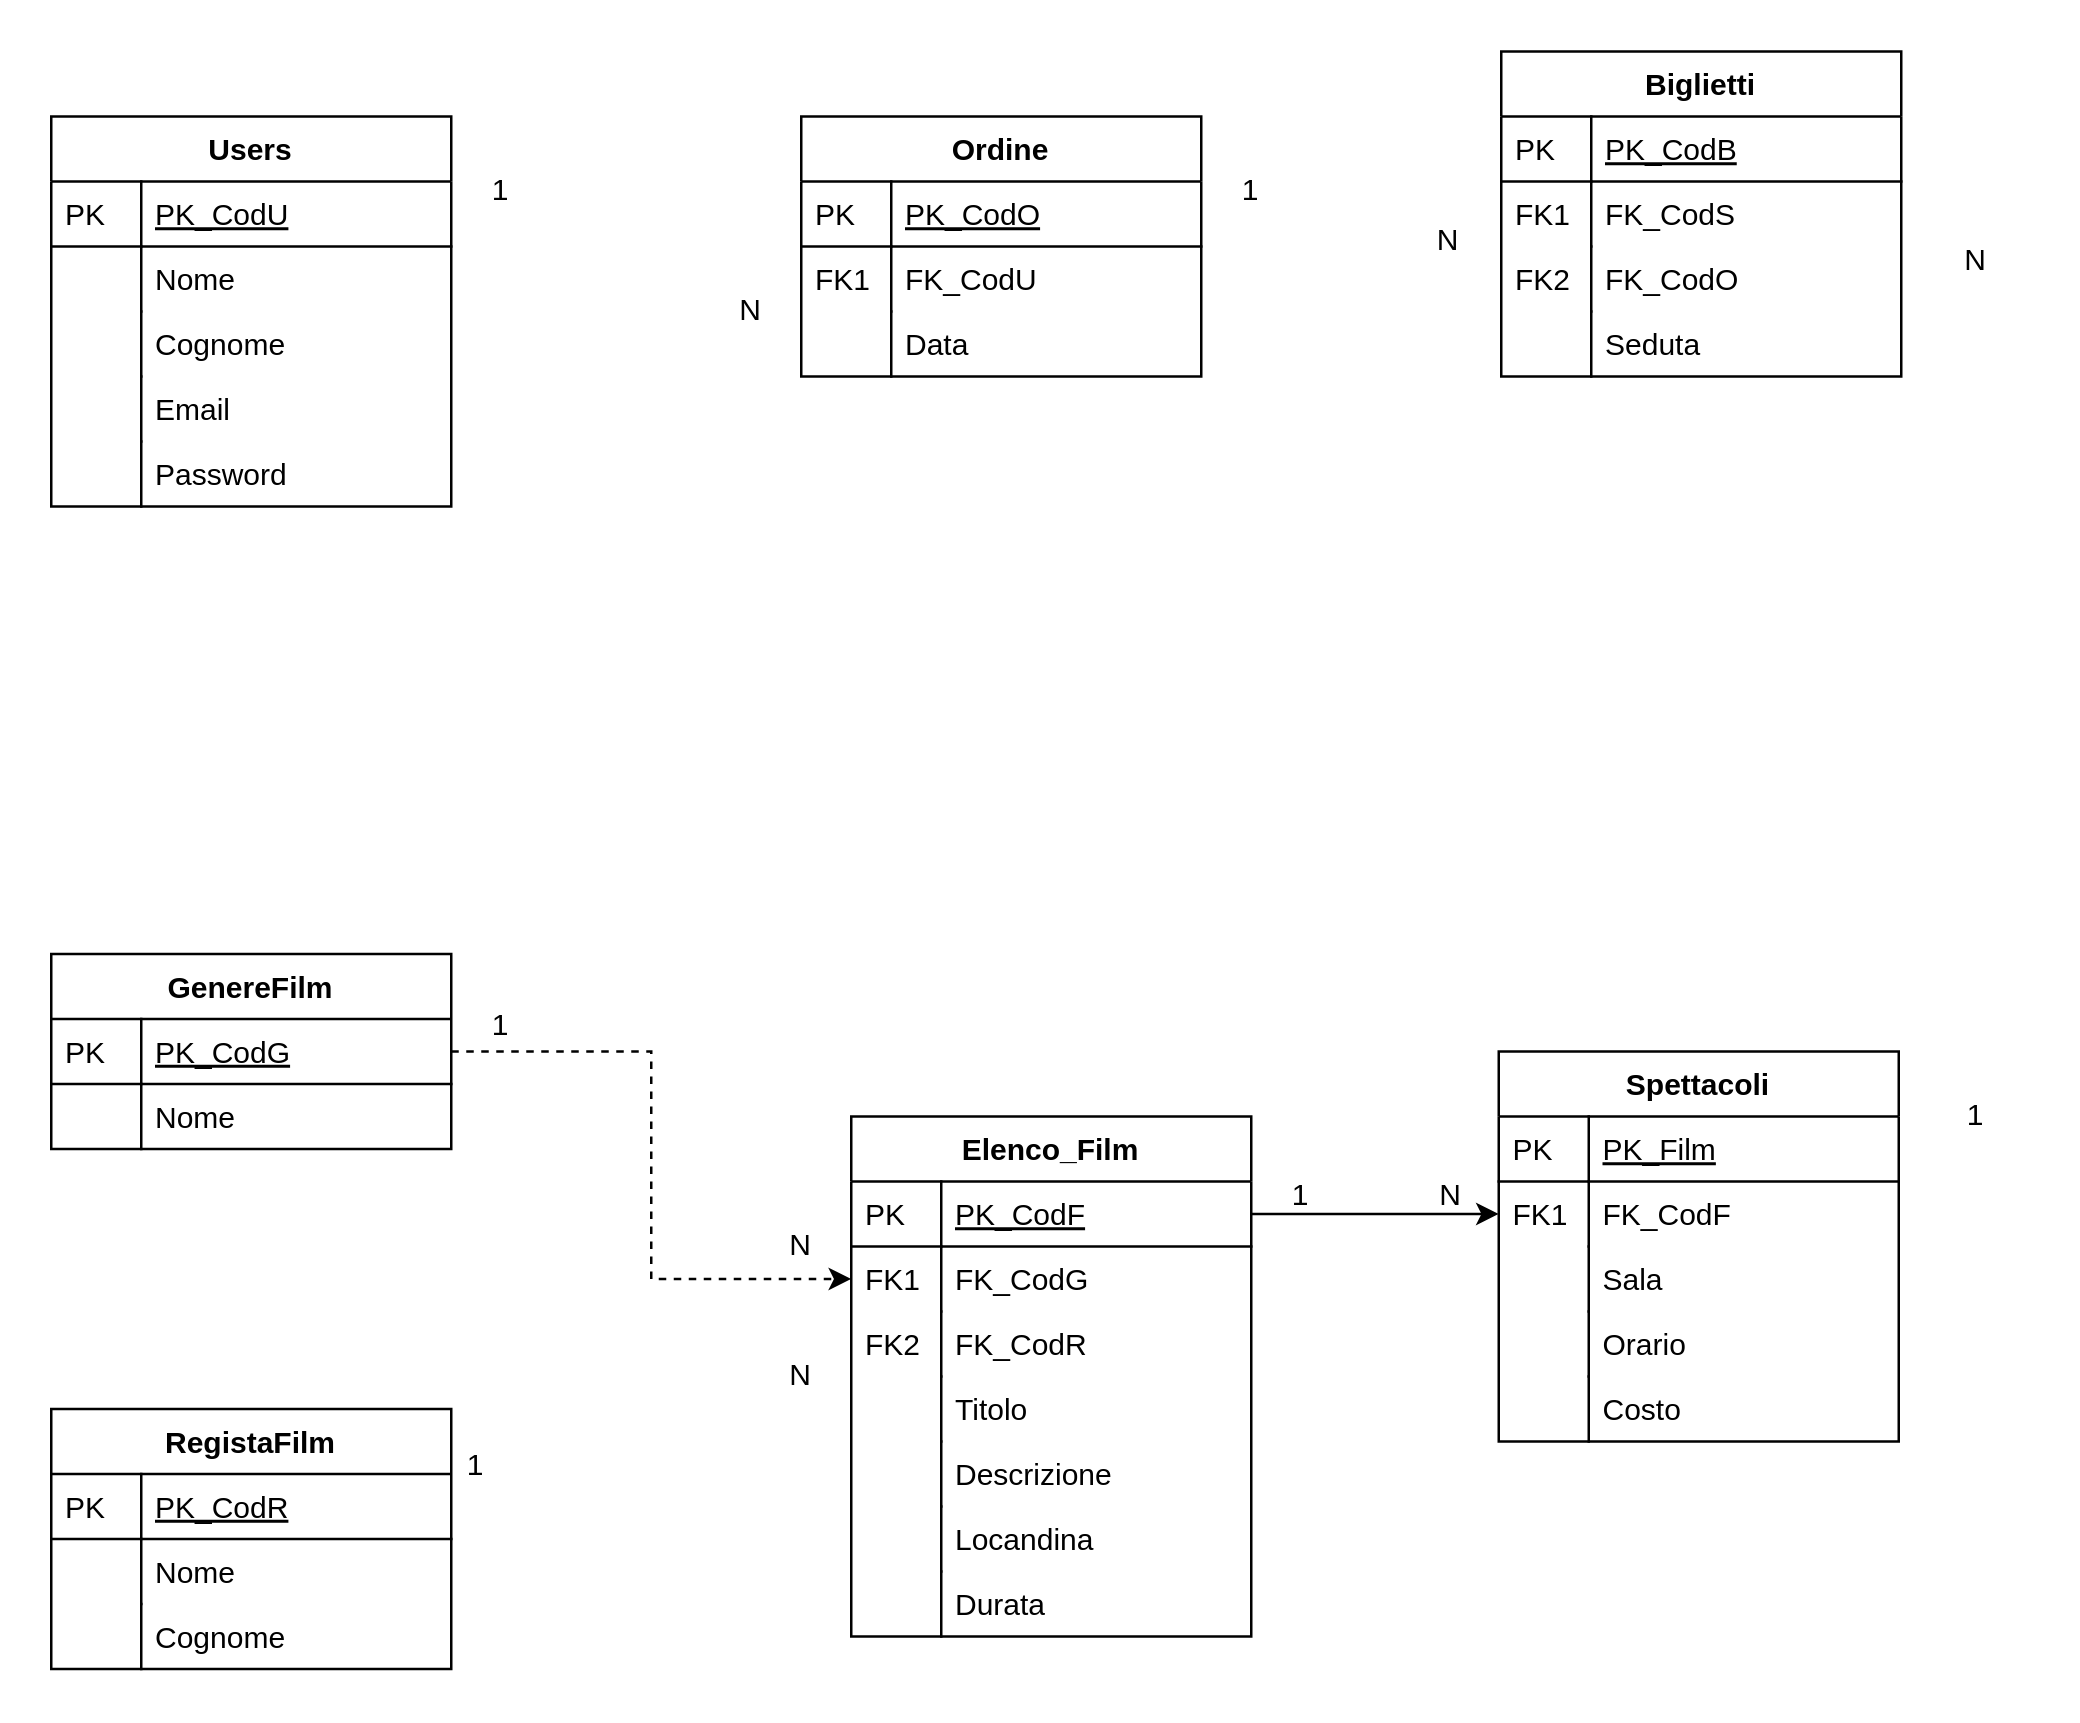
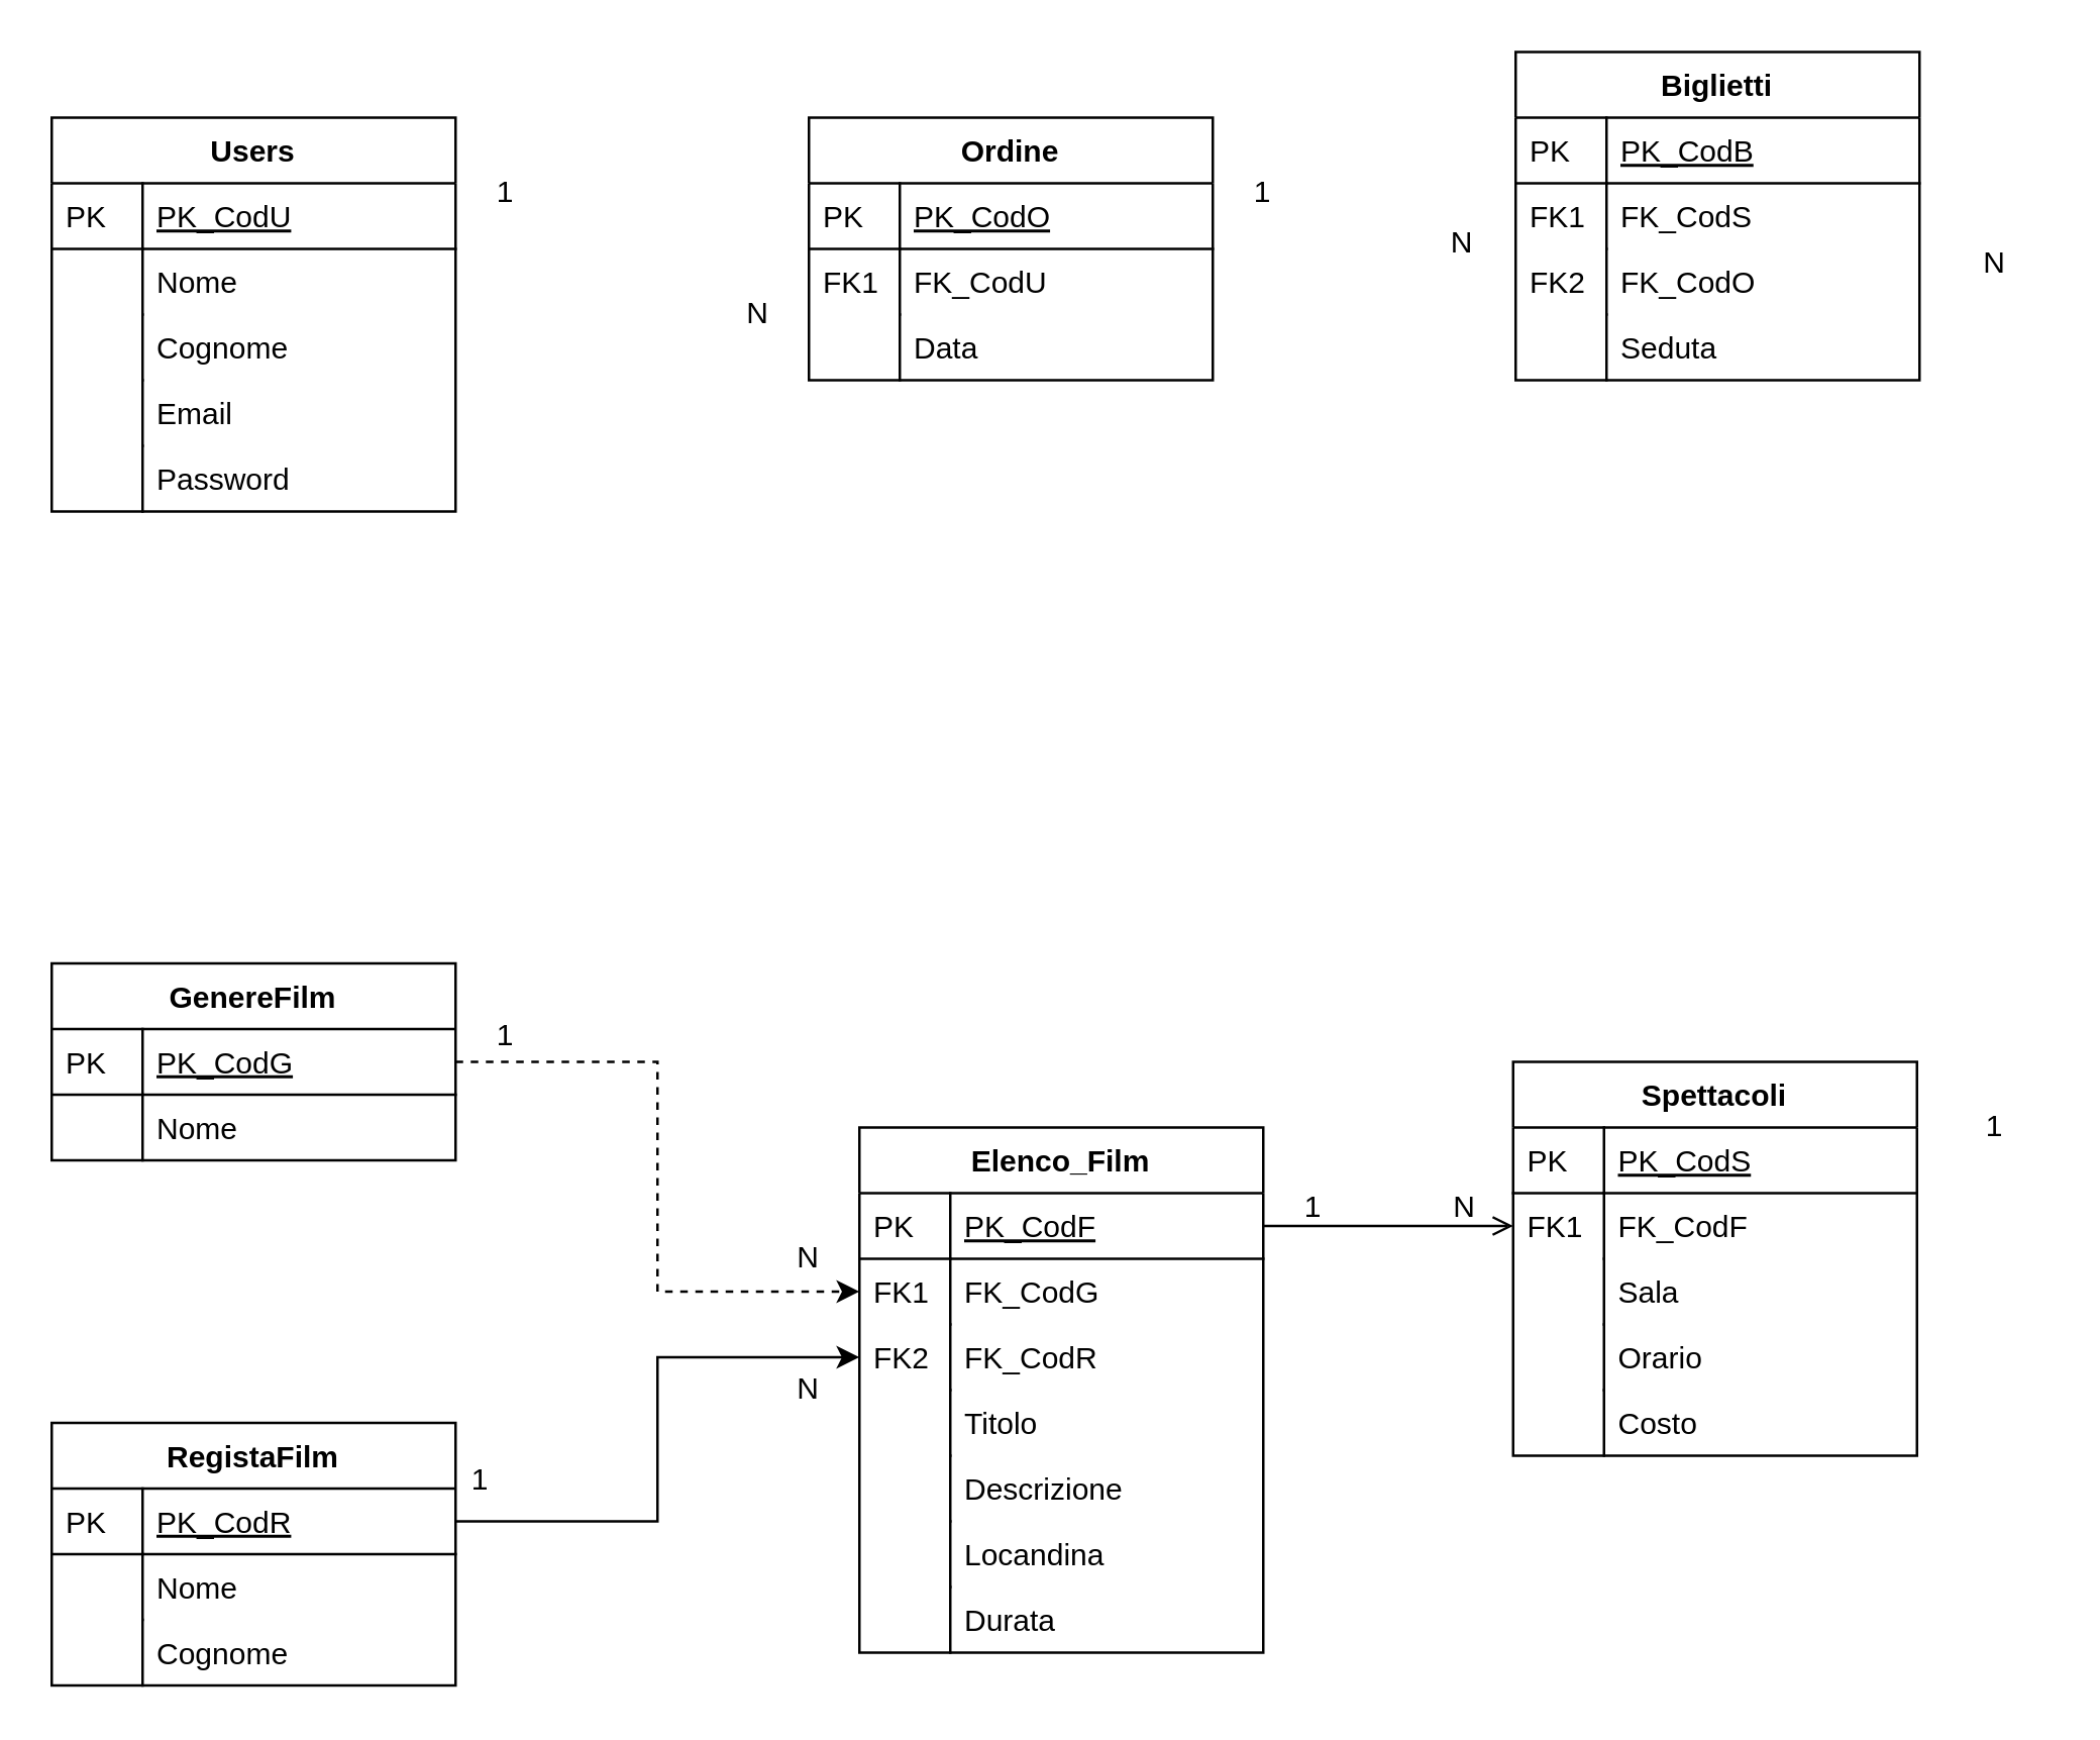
- <mxCell id="45" value="PK_Film&#10;" style="shape=partialRectangle;top=0;left=0;right=0;bottom=1;align=left;verticalAlign=top;fillColor=none;spacingLeft=40;spacingRight=4;overflow=hidden;rotatable=0;points=[[0,0.5],[1,0.5]];portConstraint=eastwest;dropTarget=0;rounded=0;shadow=0;strokeWidth=1;fontStyle=4" parent="44" vertex="1"><mxGeometry y="26" width="160" height="26" as="geometry" /></mxCell>
+ <mxCell id="45" value="PK_CodS&#10;" style="shape=partialRectangle;top=0;left=0;right=0;bottom=1;align=left;verticalAlign=top;fillColor=none;spacingLeft=40;spacingRight=4;overflow=hidden;rotatable=0;points=[[0,0.5],[1,0.5]];portConstraint=eastwest;dropTarget=0;rounded=0;shadow=0;strokeWidth=1;fontStyle=4" parent="44" vertex="1"><mxGeometry y="26" width="160" height="26" as="geometry" /></mxCell>
- <mxCell id="55" style="edgeStyle=orthogonalEdgeStyle;rounded=0;orthogonalLoop=1;jettySize=auto;html=1;exitX=1;exitY=0.5;exitDx=0;exitDy=0;" parent="1" source="30" target="47" edge="1"><mxGeometry relative="1" as="geometry" /></mxCell>
+ <mxCell id="55" style="edgeStyle=orthogonalEdgeStyle;rounded=0;orthogonalLoop=1;jettySize=auto;html=1;exitX=1;exitY=0.5;exitDx=0;exitDy=0;endArrow=open;" parent="1" source="30" target="47" edge="1"><mxGeometry relative="1" as="geometry" /></mxCell>
+ <mxCell id="75" style="edgeStyle=orthogonalEdgeStyle;rounded=0;orthogonalLoop=1;jettySize=auto;html=1;exitX=1;exitY=0.5;exitDx=0;exitDy=0;" parent="1" source="69" target="34" edge="1"><mxGeometry relative="1" as="geometry" /></mxCell>
